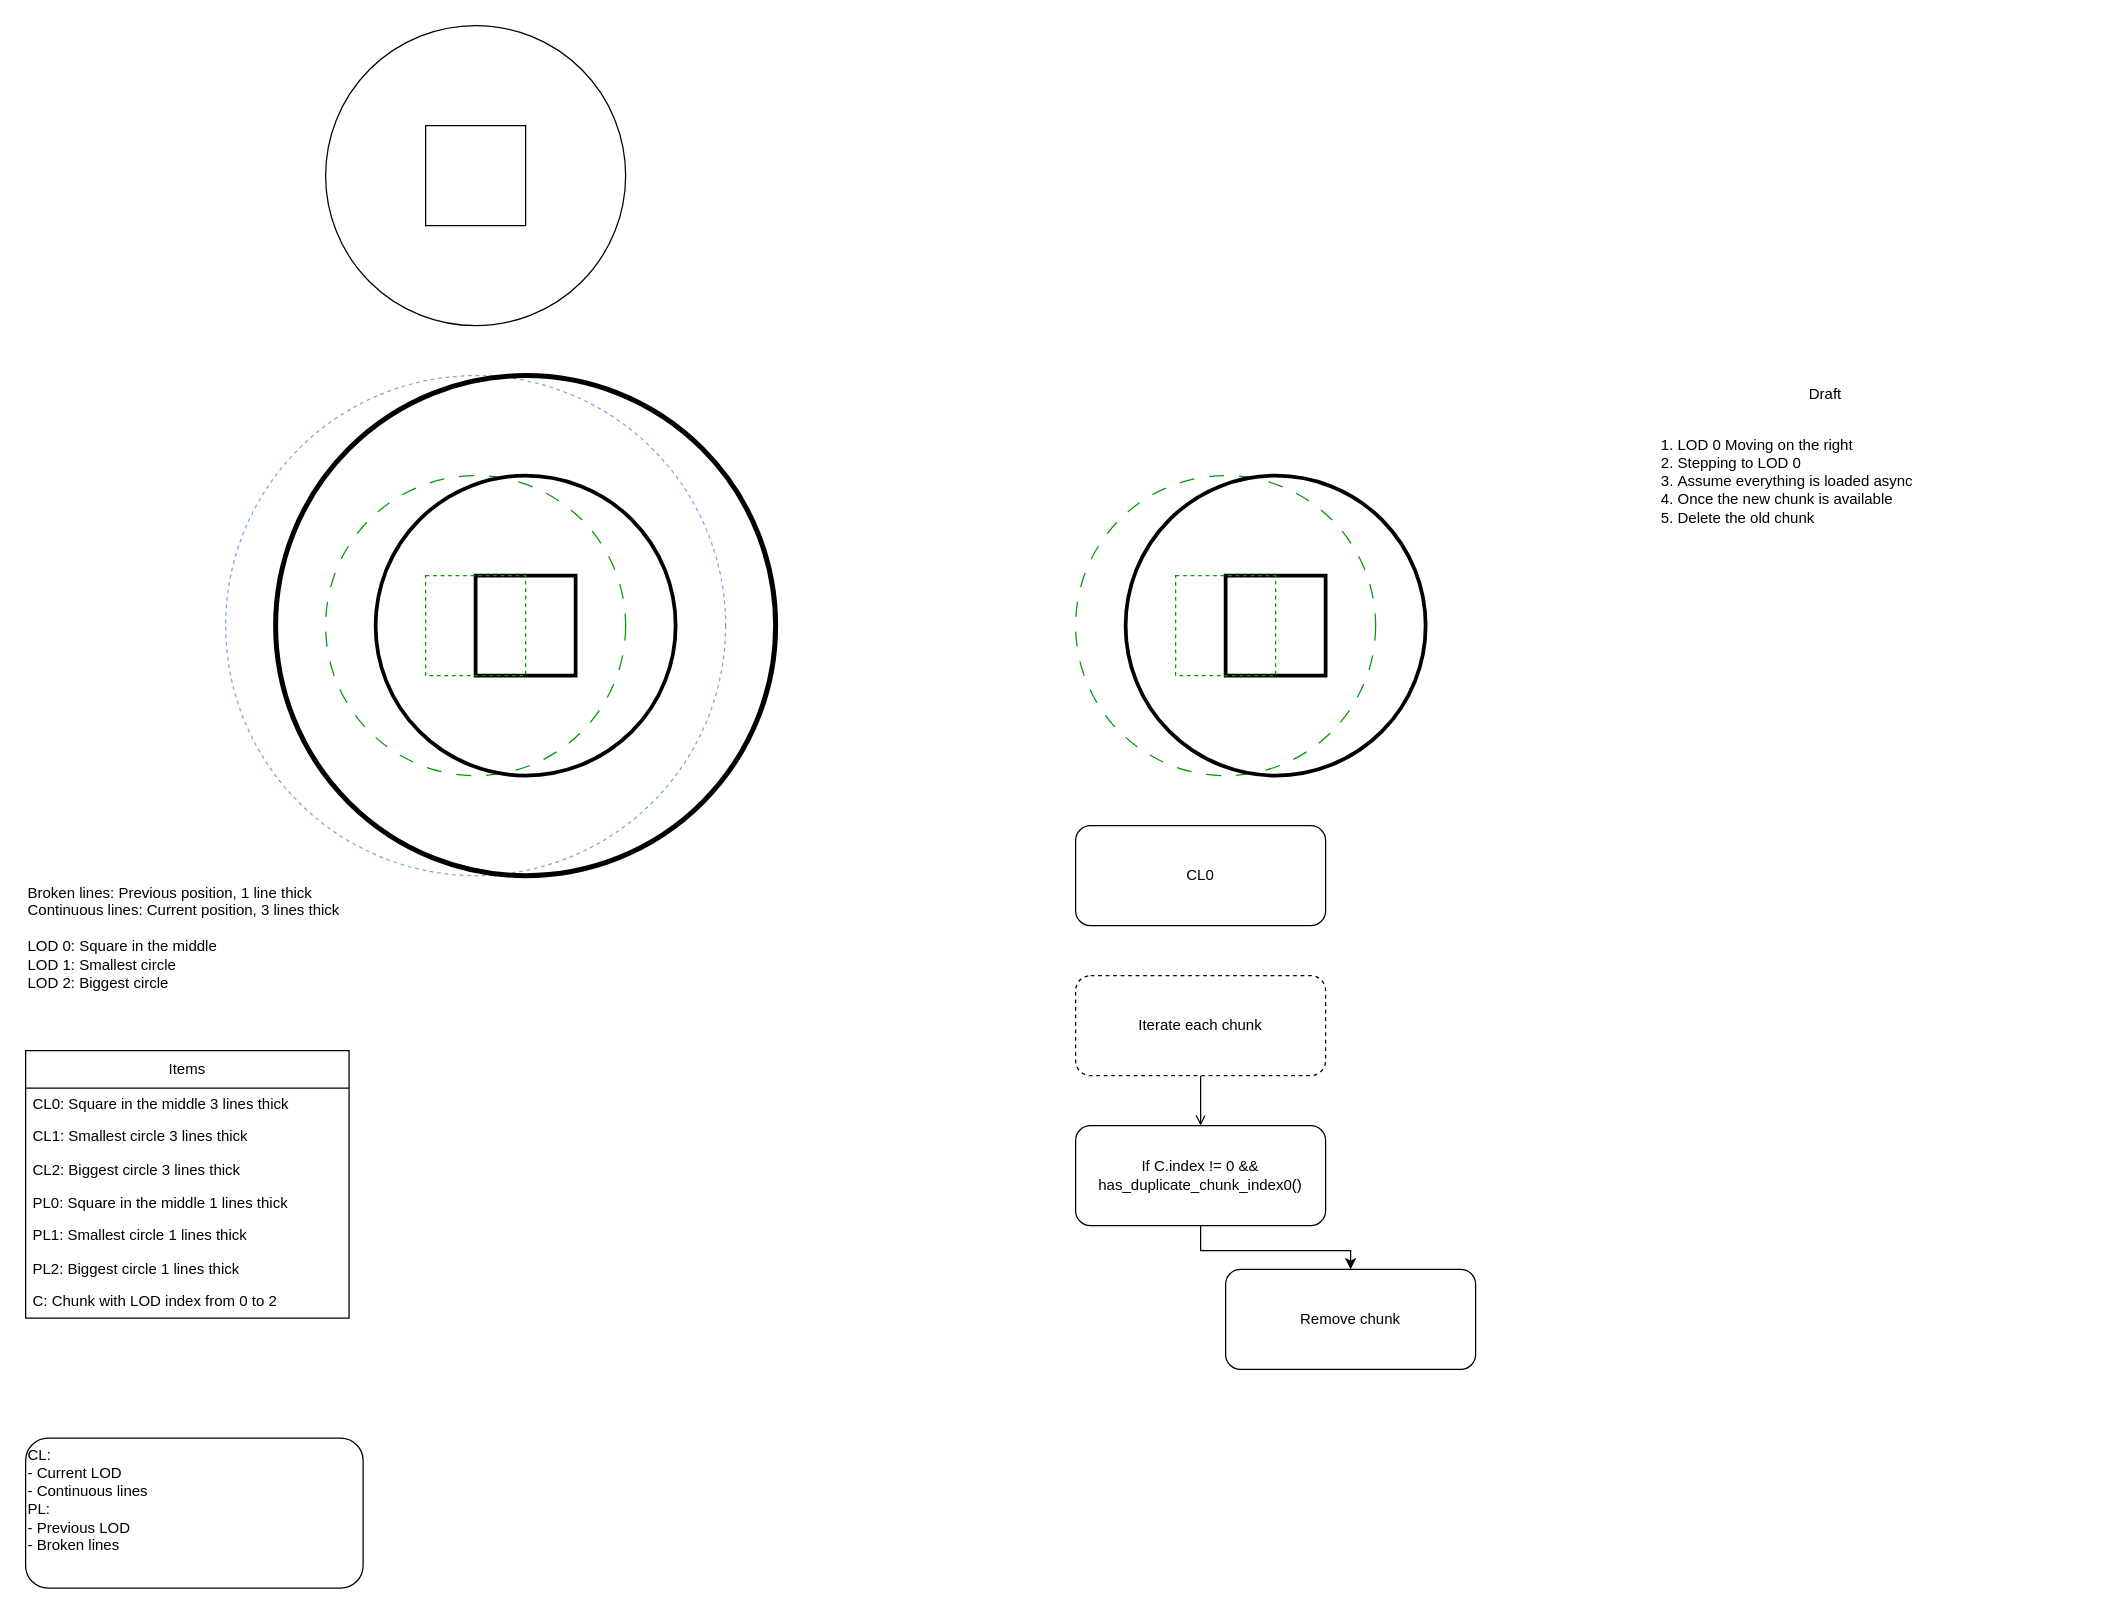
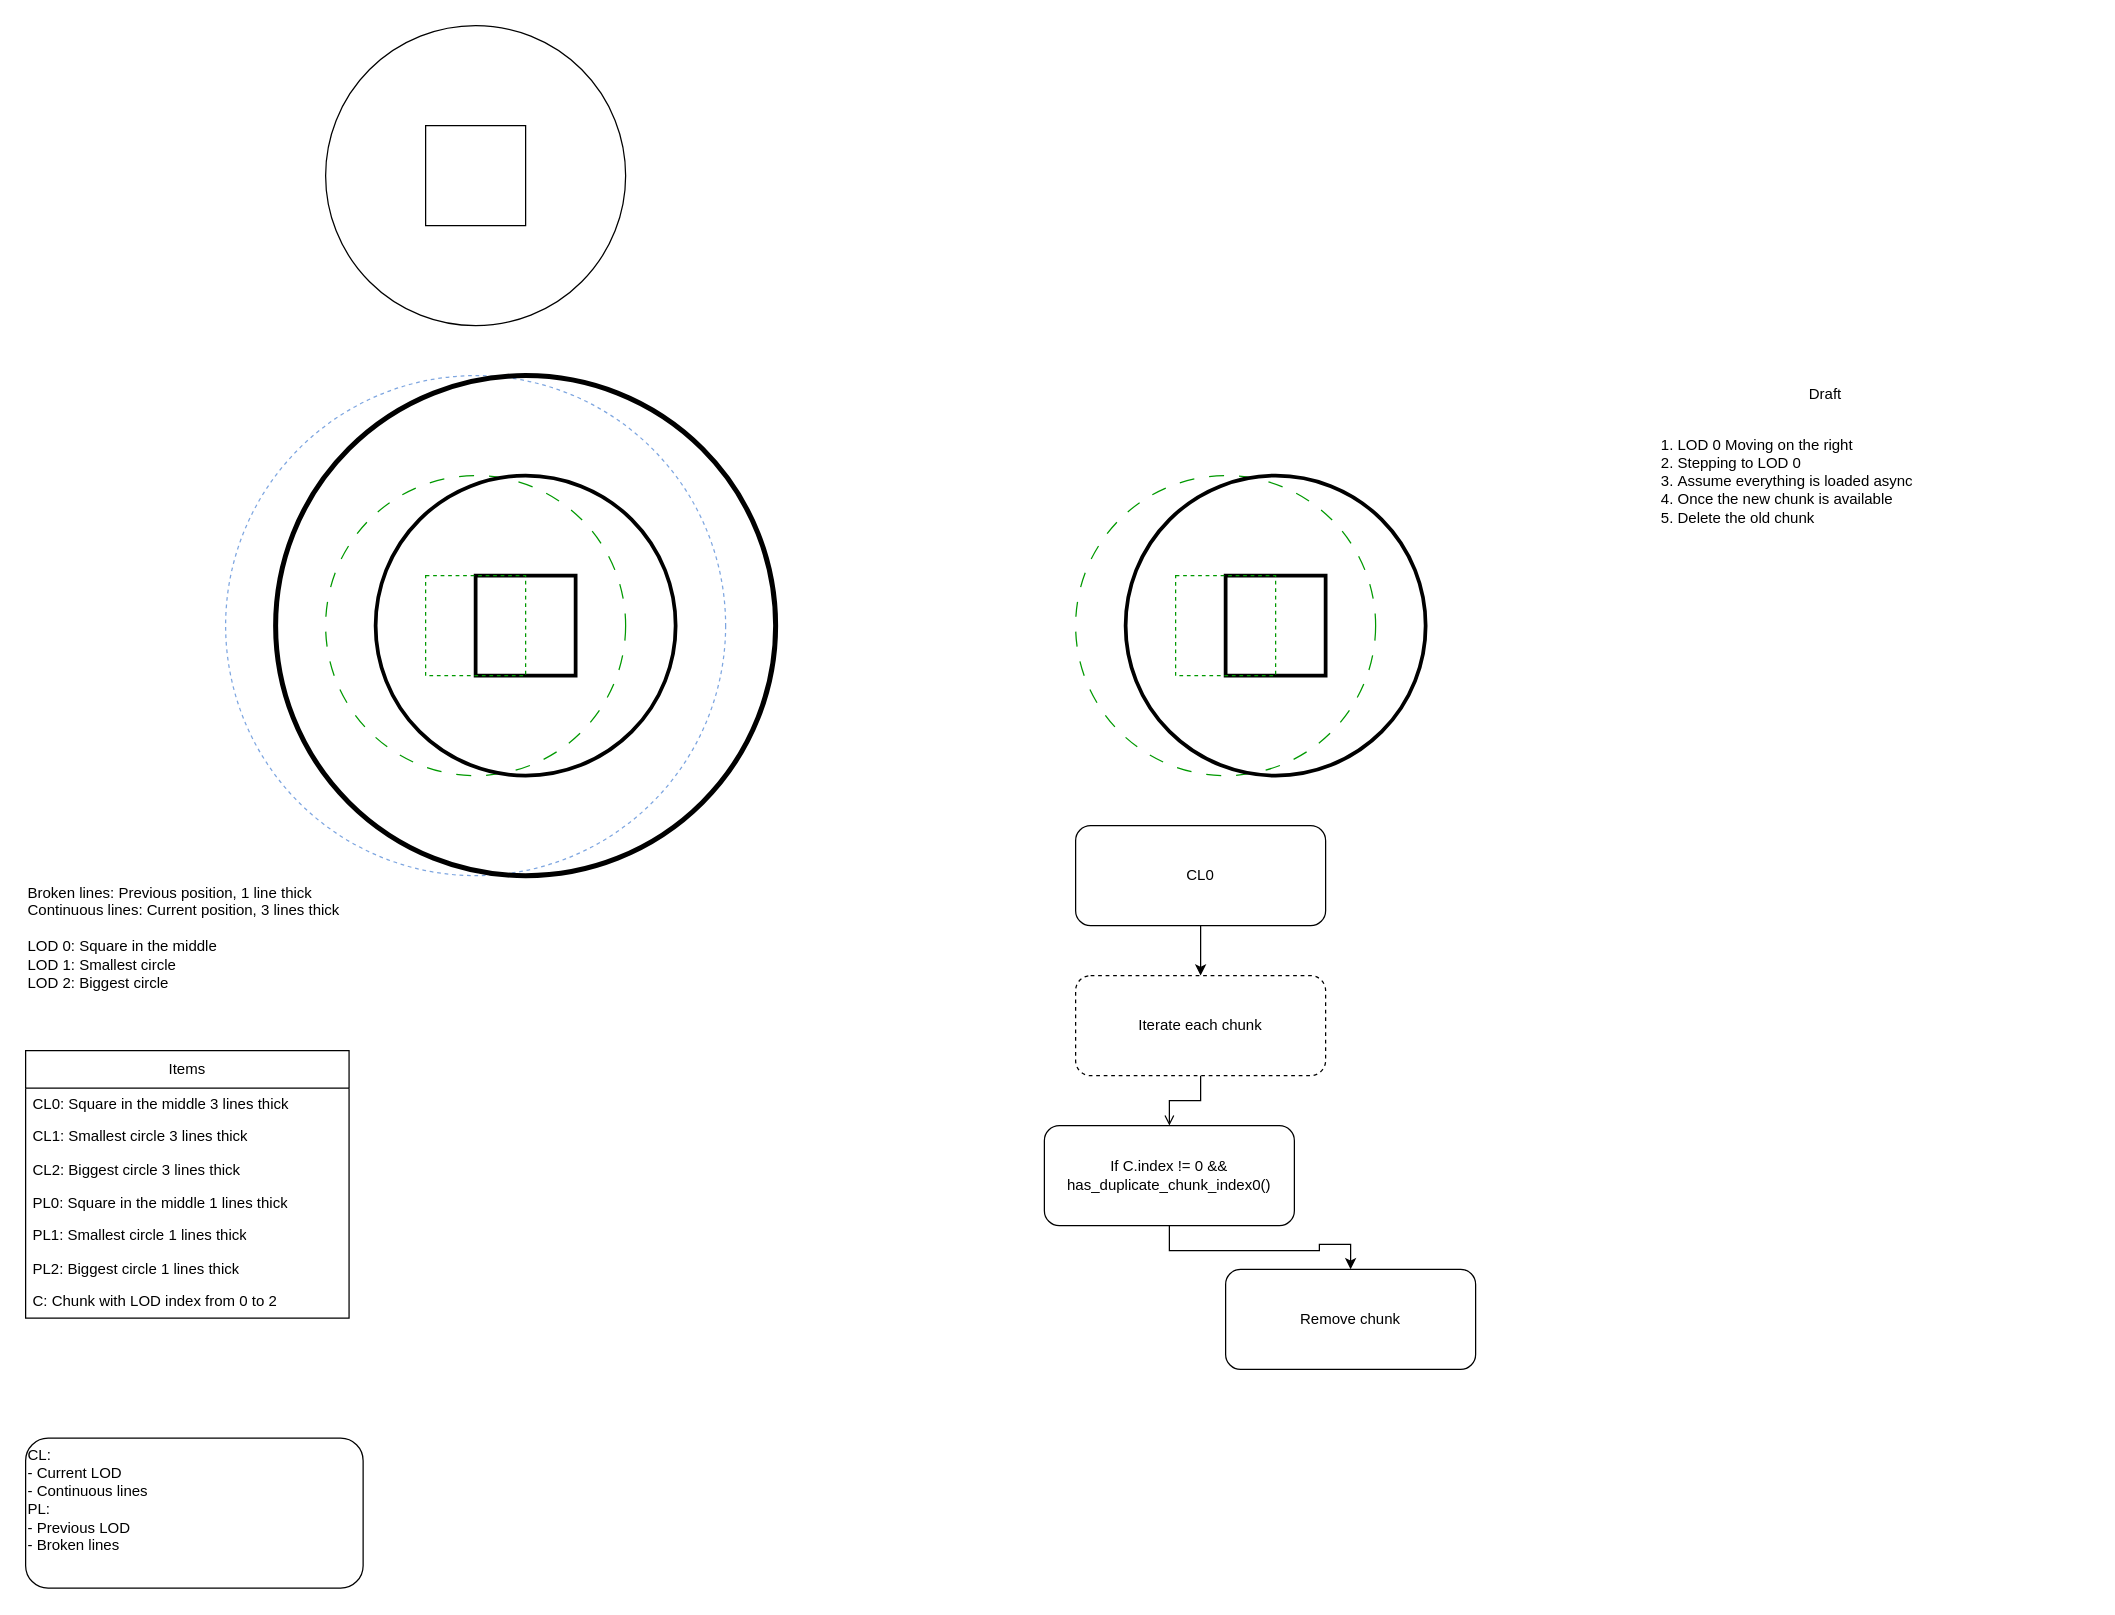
+ <mxCell id="14" style="edgeStyle=orthogonalEdgeStyle;rounded=0;orthogonalLoop=1;jettySize=auto;html=1;entryX=0.5;entryY=0;entryDx=0;entryDy=0;" edge="1" parent="1" source="15" target="27"><mxGeometry relative="1" as="geometry" /></mxCell>
- <mxCell id="29" value="If C.index != 0 &amp;amp;&amp;amp;&lt;br&gt;has_duplicate_chunk_index0()" style="rounded=1;whiteSpace=wrap;html=1;fillColor=none;" vertex="1" parent="1"><mxGeometry x="860" y="900" width="200" height="80" as="geometry" /></mxCell>
+ <mxCell id="29" value="If C.index != 0 &amp;amp;&amp;amp;&lt;br&gt;has_duplicate_chunk_index0()" style="rounded=1;whiteSpace=wrap;html=1;fillColor=none;" vertex="1" parent="1"><mxGeometry x="835" y="900" width="200" height="80" as="geometry" /></mxCell>
